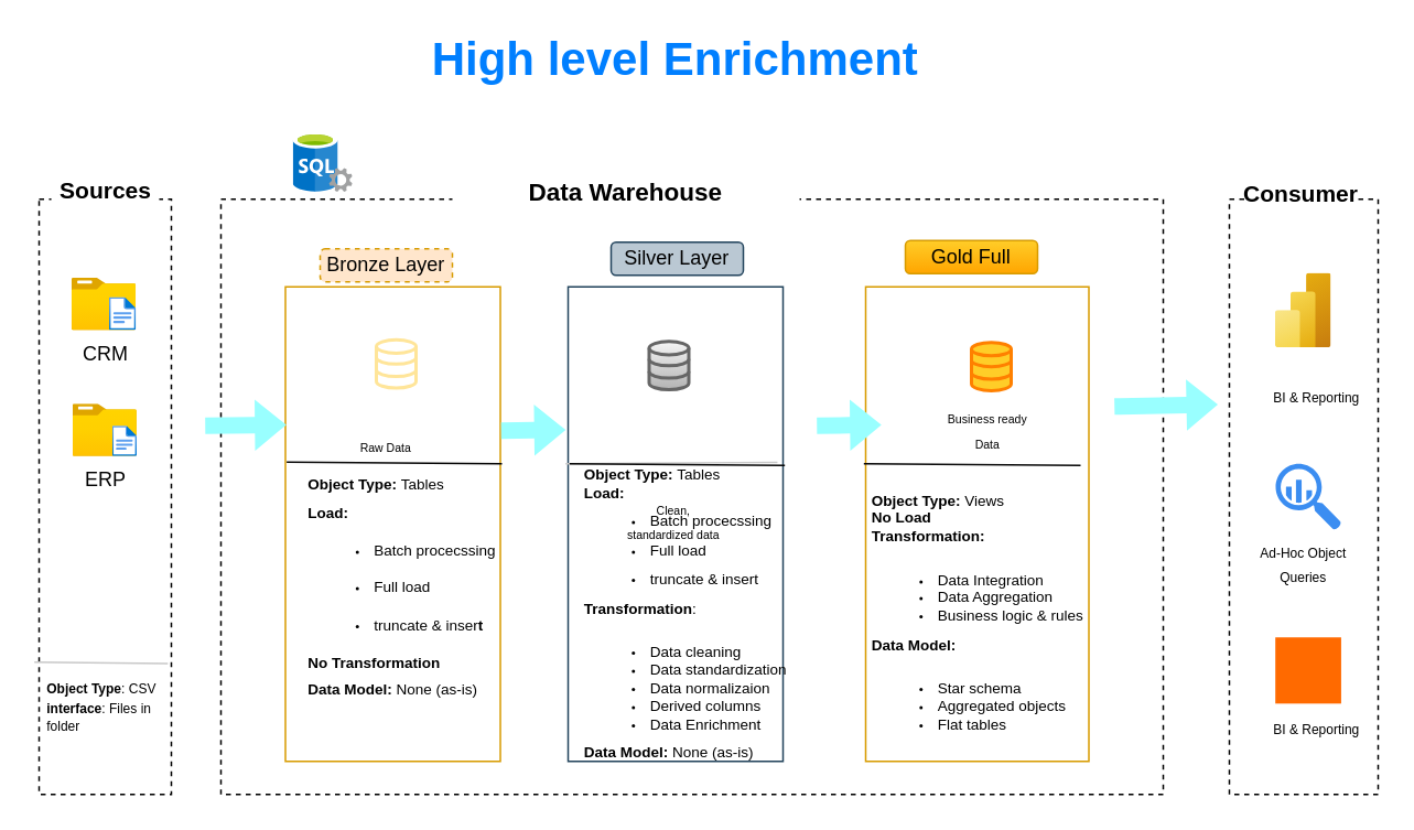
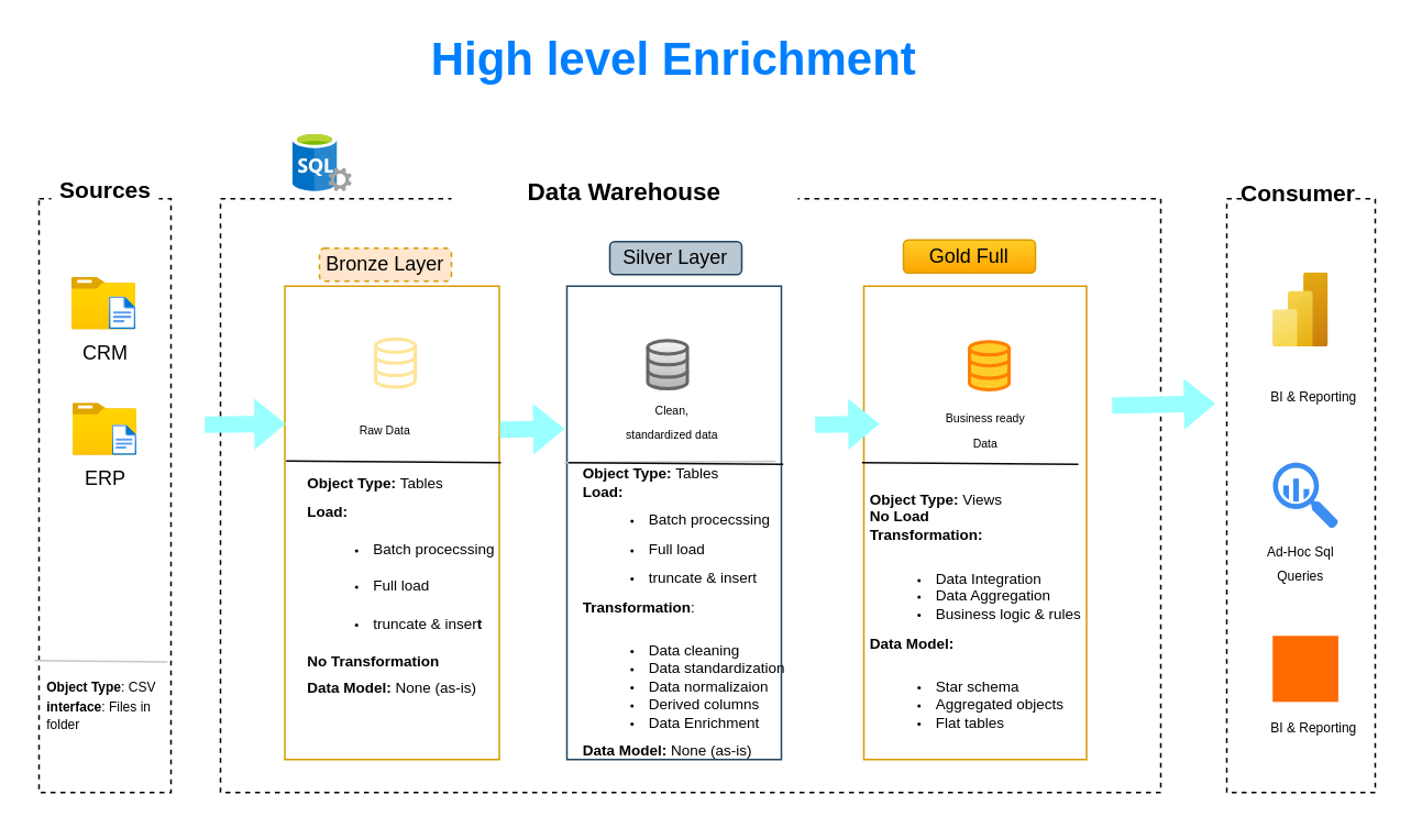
- <mxCell id="28" value="&lt;font style=&quot;font-size: 7px;&quot;&gt;Raw Data&lt;/font&gt;" style="text;html=1;align=center;verticalAlign=middle;whiteSpace=wrap;rounded=0;" parent="1" vertex="1"><mxGeometry x="203" y="254.17" width="60" height="30" as="geometry" /></mxCell>
+ <mxCell id="28" value="&lt;font style=&quot;font-size: 7px;&quot;&gt;Raw Data&lt;/font&gt;" style="text;html=1;align=center;verticalAlign=middle;whiteSpace=wrap;rounded=0;" parent="1" vertex="1"><mxGeometry x="203" y="244.17" width="60" height="30" as="geometry" /></mxCell>
- <mxCell id="27" value="&lt;font style=&quot;font-size: 7px;&quot;&gt;Clean, standardized data&lt;/font&gt;" style="text;html=1;align=center;verticalAlign=middle;whiteSpace=wrap;rounded=0;" parent="1" vertex="1"><mxGeometry x="377" y="299.17" width="60" height="30" as="geometry" /></mxCell>
+ <mxCell id="27" value="&lt;font style=&quot;font-size: 7px;&quot;&gt;Clean, standardized data&lt;/font&gt;" style="text;html=1;align=center;verticalAlign=middle;whiteSpace=wrap;rounded=0;" parent="1" vertex="1"><mxGeometry x="377" y="239.17" width="60" height="30" as="geometry" /></mxCell>
- <mxCell id="39" value="&lt;font style=&quot;font-size: 8px;&quot;&gt;Ad-Hoc Object Queries&lt;/font&gt;" style="text;html=1;align=center;verticalAlign=middle;whiteSpace=wrap;rounded=0;" parent="1" vertex="1"><mxGeometry x="758" y="325" width="60" height="30" as="geometry" /></mxCell>
+ <mxCell id="39" value="&lt;font style=&quot;font-size: 8px;&quot;&gt;Ad-Hoc Sql Queries&lt;/font&gt;" style="text;html=1;align=center;verticalAlign=middle;whiteSpace=wrap;rounded=0;" parent="1" vertex="1"><mxGeometry x="758" y="325" width="60" height="30" as="geometry" /></mxCell>
